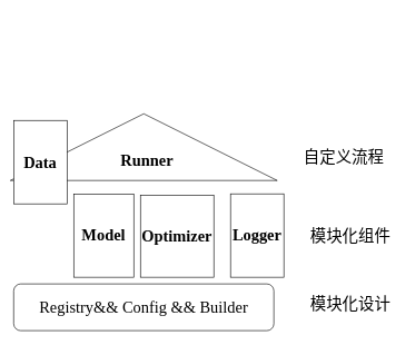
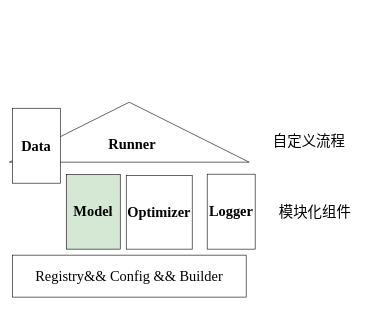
- <mxCell id="4" value="&lt;font face=&quot;Times New Roman&quot; style=&quot;font-size: 24px;&quot;&gt;&lt;b&gt;Model&lt;/b&gt;&lt;/font&gt;" style="rounded=0;whiteSpace=wrap;html=1;" vertex="1" parent="1"><mxGeometry x="110" y="290.5" width="90" height="124.5" as="geometry" /></mxCell>
+ <mxCell id="4" value="&lt;font face=&quot;Times New Roman&quot; style=&quot;font-size: 24px;&quot;&gt;&lt;b&gt;Model&lt;/b&gt;&lt;/font&gt;" style="rounded=0;whiteSpace=wrap;html=1;fillColor=#d5e8d4;" vertex="1" parent="1"><mxGeometry x="110" y="290.5" width="90" height="124.5" as="geometry" /></mxCell>
- <mxCell id="11" value="模块化设计" style="text;html=1;strokeColor=none;fillColor=none;align=center;verticalAlign=middle;whiteSpace=wrap;rounded=0;fontFamily=Times New Roman;fontSize=24;" vertex="1" parent="1"><mxGeometry x="450" y="425" width="150" height="60" as="geometry" /></mxCell>
- <mxCell id="6" value="&lt;font face=&quot;Times New Roman&quot; style=&quot;font-size: 24px;&quot;&gt;Registry&amp;amp;&amp;amp; Config &amp;amp;&amp;amp; Builder&lt;/font&gt;" style="whiteSpace=wrap;html=1;rounded=1;" vertex="1" parent="1"><mxGeometry x="20" y="425" width="390" height="70" as="geometry" /></mxCell>
+ <mxCell id="6" value="&lt;font face=&quot;Times New Roman&quot; style=&quot;font-size: 24px;&quot;&gt;Registry&amp;amp;&amp;amp; Config &amp;amp;&amp;amp; Builder&lt;/font&gt;" style="rounded=0;whiteSpace=wrap;html=1;" vertex="1" parent="1"><mxGeometry x="20" y="425" width="390" height="70" as="geometry" /></mxCell>
